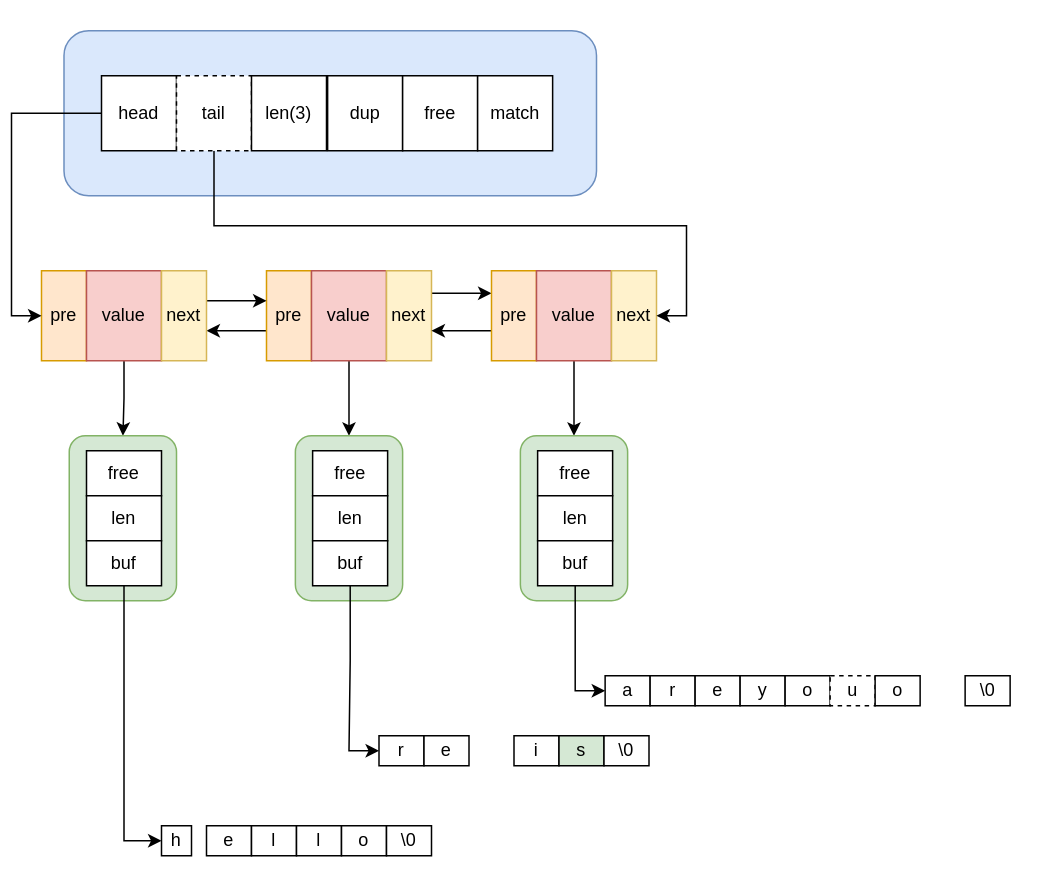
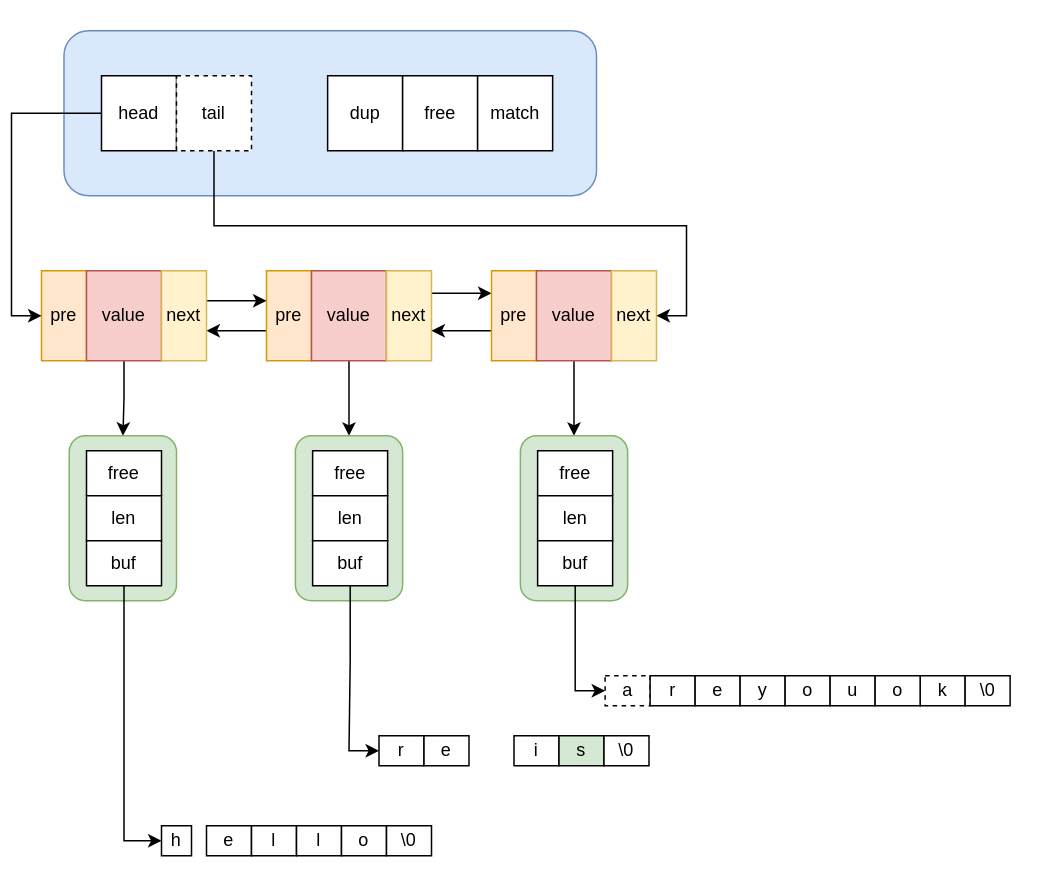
- <mxCell id="58" value="len(3)" style="rounded=0;whiteSpace=wrap;html=1;" vertex="1" parent="1"><mxGeometry x="160" y="50" width="50" height="50" as="geometry" /></mxCell>
- <mxCell id="44" value="a" style="rounded=0;whiteSpace=wrap;html=1;" vertex="1" parent="1"><mxGeometry x="395.75" y="450" width="30" height="20" as="geometry" /></mxCell>
+ <mxCell id="44" value="a" style="rounded=0;whiteSpace=wrap;html=1;dashed=1;" vertex="1" parent="1"><mxGeometry x="395.75" y="450" width="30" height="20" as="geometry" /></mxCell>
- <mxCell id="49" value="u" style="rounded=0;whiteSpace=wrap;html=1;dashed=1;" vertex="1" parent="1"><mxGeometry x="545.75" y="450" width="30" height="20" as="geometry" /></mxCell>
+ <mxCell id="49" value="u" style="rounded=0;whiteSpace=wrap;html=1;" vertex="1" parent="1"><mxGeometry x="545.75" y="450" width="30" height="20" as="geometry" /></mxCell>
+ <mxCell id="50" value="k" style="rounded=0;whiteSpace=wrap;html=1;" vertex="1" parent="1"><mxGeometry x="605.75" y="450" width="30" height="20" as="geometry" /></mxCell>
